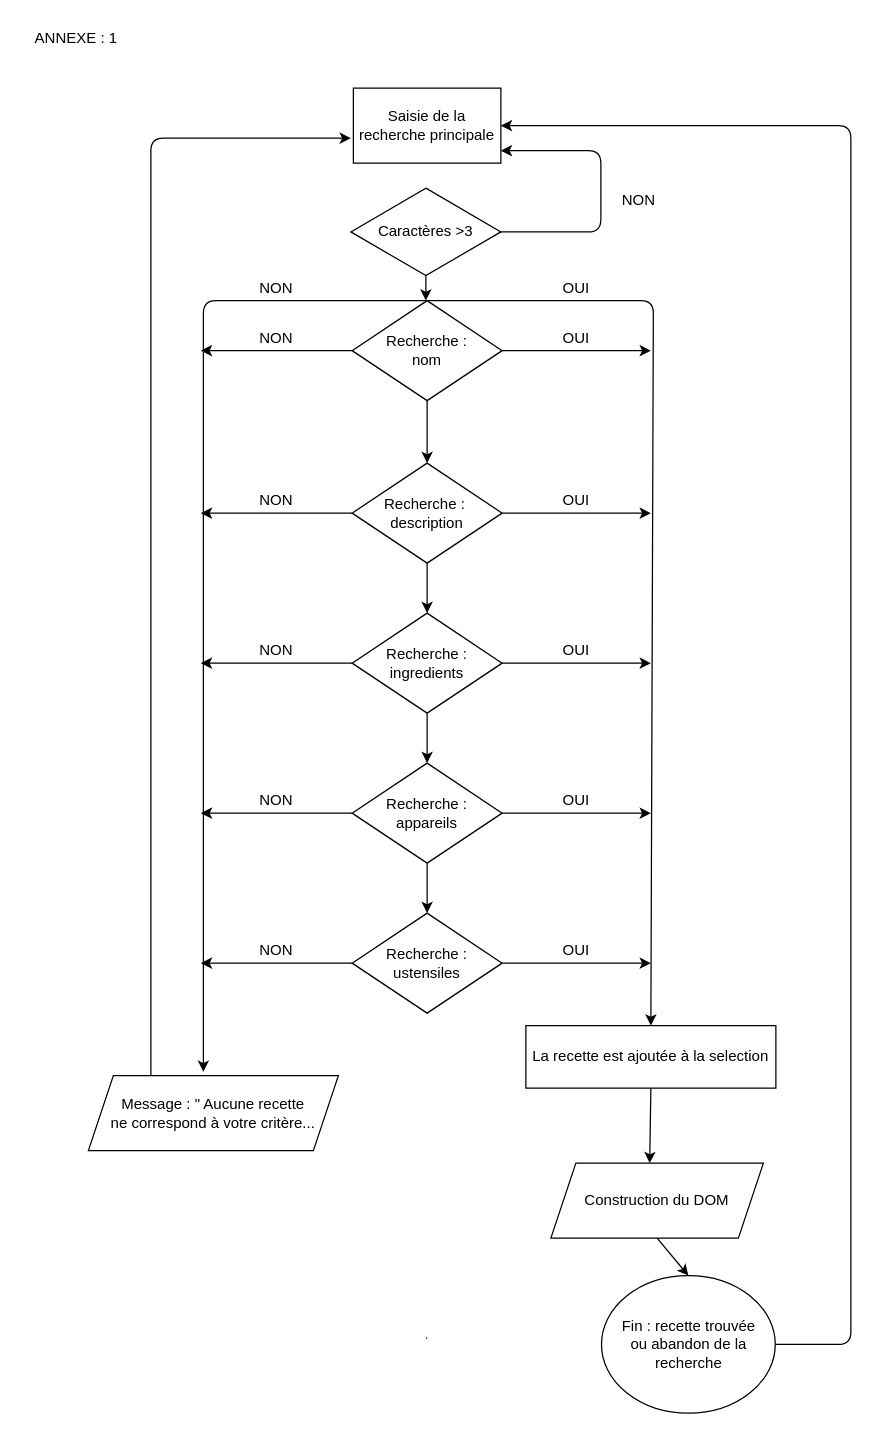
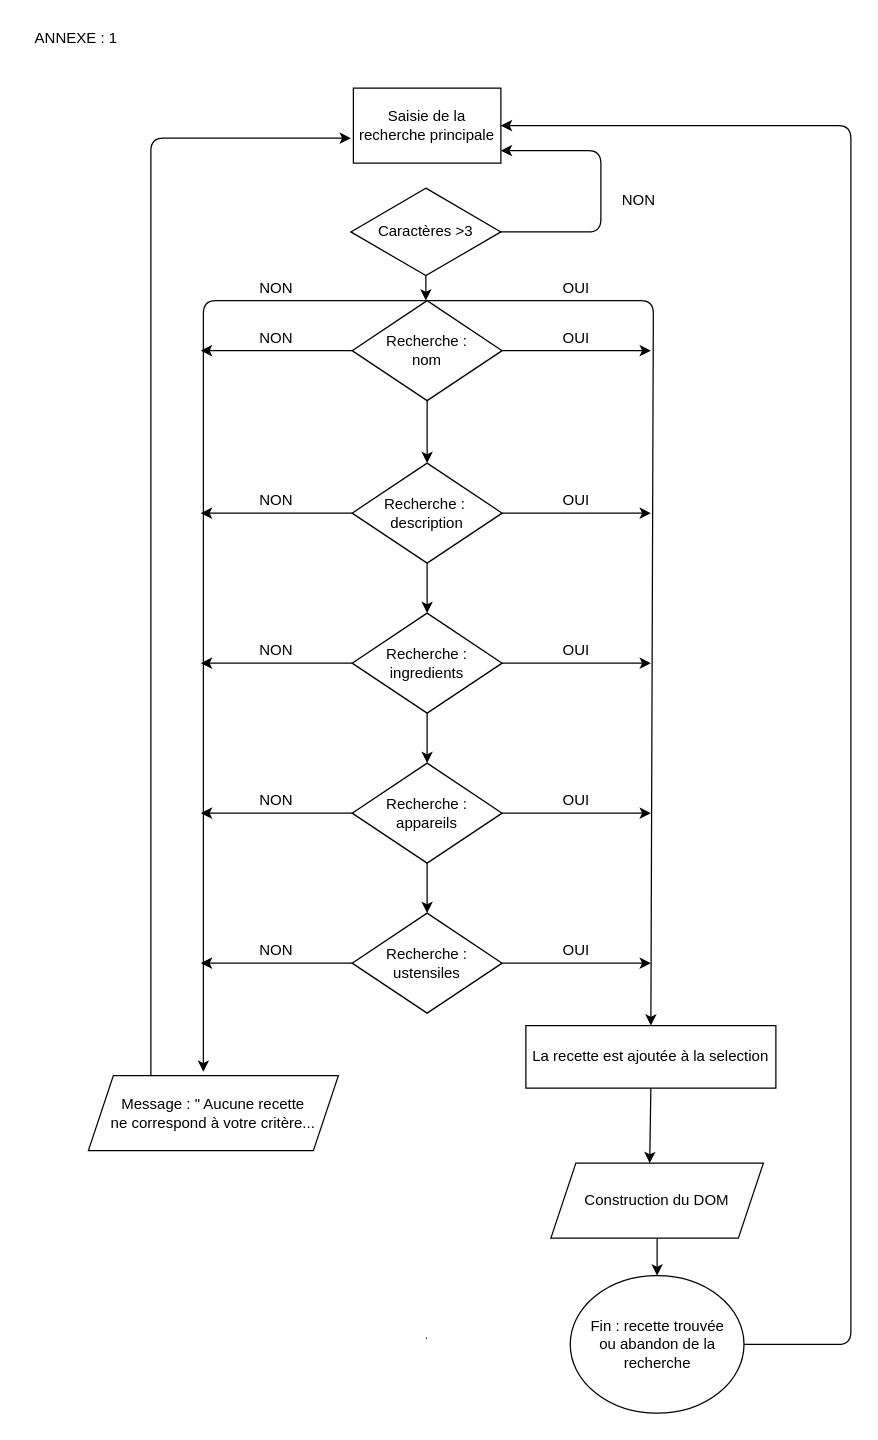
- <mxCell id="32" value="Fin : recette trouvée&lt;br&gt;ou abandon de la recherche" style="ellipse;whiteSpace=wrap;html=1;" parent="1" vertex="1"><mxGeometry x="480.5" y="1020" width="139" height="110" as="geometry" /></mxCell>
+ <mxCell id="32" value="Fin : recette trouvée&lt;br&gt;ou abandon de la recherche" style="ellipse;whiteSpace=wrap;html=1;" parent="1" vertex="1"><mxGeometry x="455.5" y="1020" width="139" height="110" as="geometry" /></mxCell>
